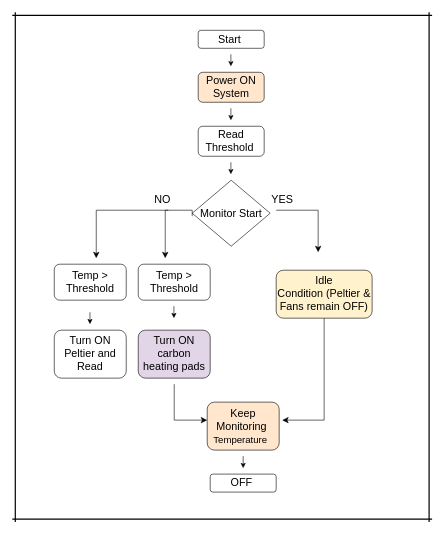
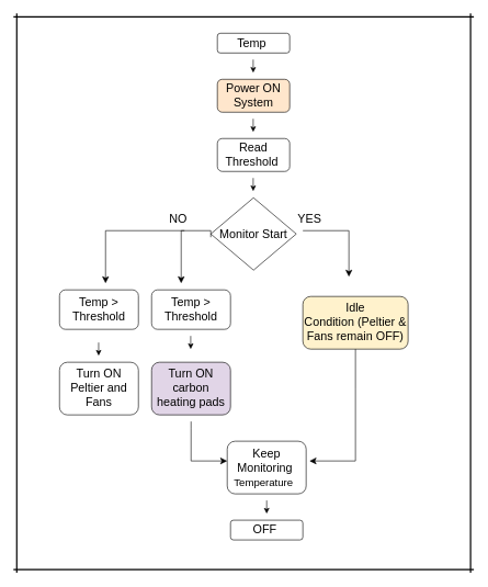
- <mxCell id="2" value="&lt;font style=&quot;font-size: 18px;&quot;&gt;Start&amp;nbsp;&lt;/font&gt;" style="rounded=1;whiteSpace=wrap;html=1;" vertex="1" parent="1"><mxGeometry x="330" y="50" width="110" height="30" as="geometry" /></mxCell>
+ <mxCell id="2" value="&lt;font style=&quot;font-size: 18px;&quot;&gt;Temp&amp;nbsp;&lt;/font&gt;" style="rounded=1;whiteSpace=wrap;html=1;" vertex="1" parent="1"><mxGeometry x="330" y="50" width="110" height="30" as="geometry" /></mxCell>
- <mxCell id="9" value="&lt;font style=&quot;font-size: 18px;&quot;&gt;Turn ON Peltier&amp;nbsp;and Read&lt;/font&gt;" style="rounded=1;whiteSpace=wrap;html=1;" vertex="1" parent="1"><mxGeometry x="90" y="550" width="120" height="80" as="geometry" /></mxCell>
+ <mxCell id="9" value="&lt;font style=&quot;font-size: 18px;&quot;&gt;Turn ON Peltier&amp;nbsp;and Fans&lt;/font&gt;" style="rounded=1;whiteSpace=wrap;html=1;" vertex="1" parent="1"><mxGeometry x="90" y="550" width="120" height="80" as="geometry" /></mxCell>
- <mxCell id="8" value="&lt;font style=&quot;font-size: 18px;&quot;&gt;Keep Monitoring&amp;nbsp;&lt;/font&gt;&lt;div&gt;&lt;font size=&quot;3&quot;&gt;Temperature&amp;nbsp;&amp;nbsp;&lt;/font&gt;&lt;/div&gt;" style="rounded=1;whiteSpace=wrap;html=1;fillColor=#ffe6cc;" vertex="1" parent="1"><mxGeometry x="345" y="670" width="120" height="80" as="geometry" /></mxCell>
+ <mxCell id="8" value="&lt;font style=&quot;font-size: 18px;&quot;&gt;Keep Monitoring&amp;nbsp;&lt;/font&gt;&lt;div&gt;&lt;font size=&quot;3&quot;&gt;Temperature&amp;nbsp;&amp;nbsp;&lt;/font&gt;&lt;/div&gt;" style="rounded=1;whiteSpace=wrap;html=1;" vertex="1" parent="1"><mxGeometry x="345" y="670" width="120" height="80" as="geometry" /></mxCell>
